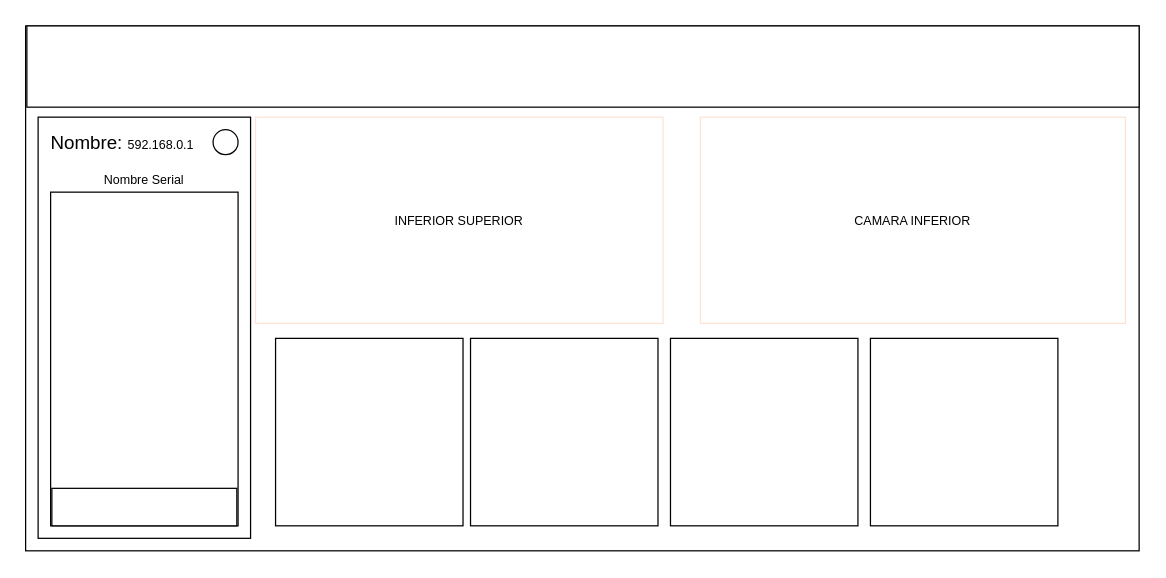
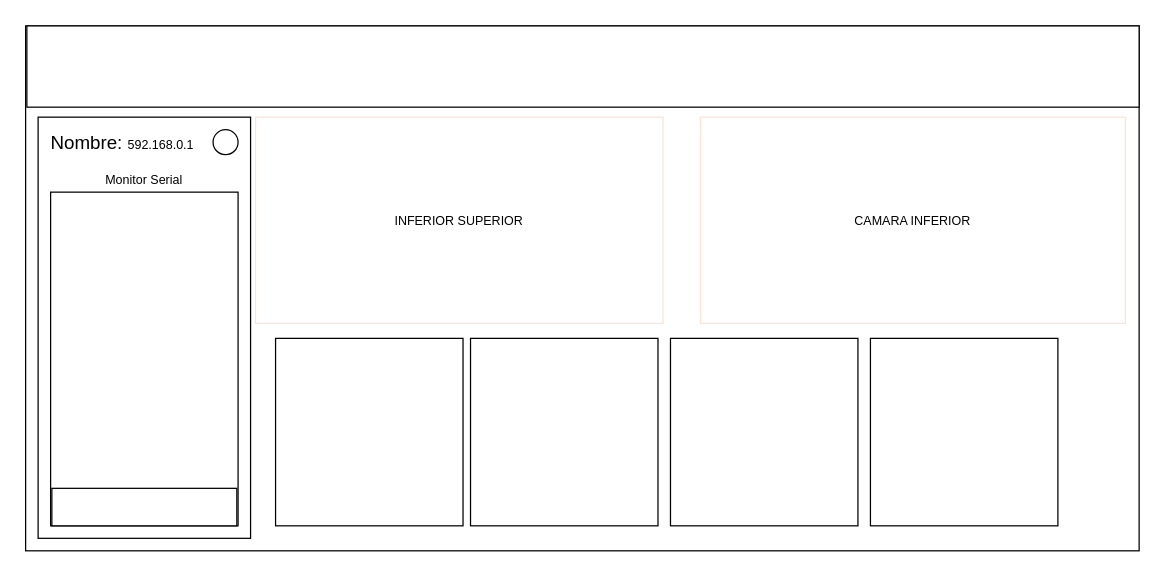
- <mxCell id="9" value="Nombre Serial" style="rounded=0;whiteSpace=wrap;html=1;glass=0;strokeColor=#000000;strokeWidth=0;fontSize=10;opacity=0;" parent="1" vertex="1"><mxGeometry x="55" y="133" width="120" height="20" as="geometry" /></mxCell>
+ <mxCell id="9" value="Monitor Serial" style="rounded=0;whiteSpace=wrap;html=1;glass=0;strokeColor=#000000;strokeWidth=0;fontSize=10;opacity=0;" parent="1" vertex="1"><mxGeometry x="55" y="133" width="120" height="20" as="geometry" /></mxCell>
